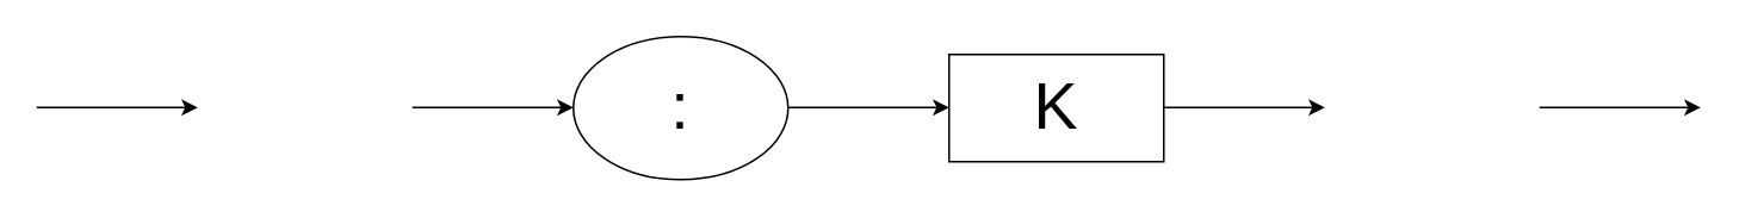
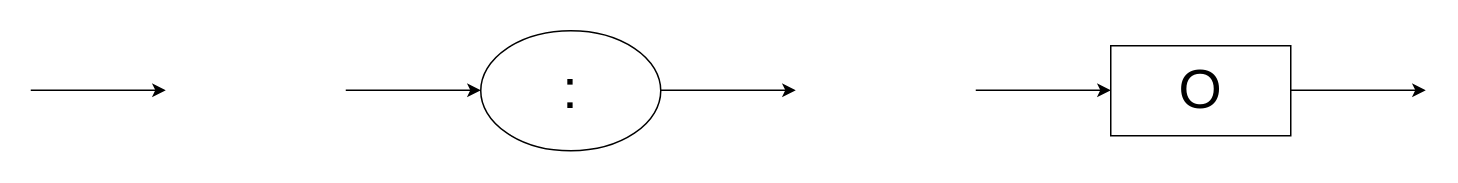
- <mxCell id="8" value="&lt;font style=&quot;font-size: 37px&quot;&gt;K&lt;/font&gt;" style="rounded=0;whiteSpace=wrap;html=1;" vertex="1" parent="4"><mxGeometry x="510" width="120" height="60" as="geometry" /></mxCell>
+ <mxCell id="10" value="&lt;span style=&quot;font-size: 37px&quot;&gt;O&lt;/span&gt;" style="rounded=0;whiteSpace=wrap;html=1;" vertex="1" parent="4"><mxGeometry x="720" width="120" height="60" as="geometry" /></mxCell>
